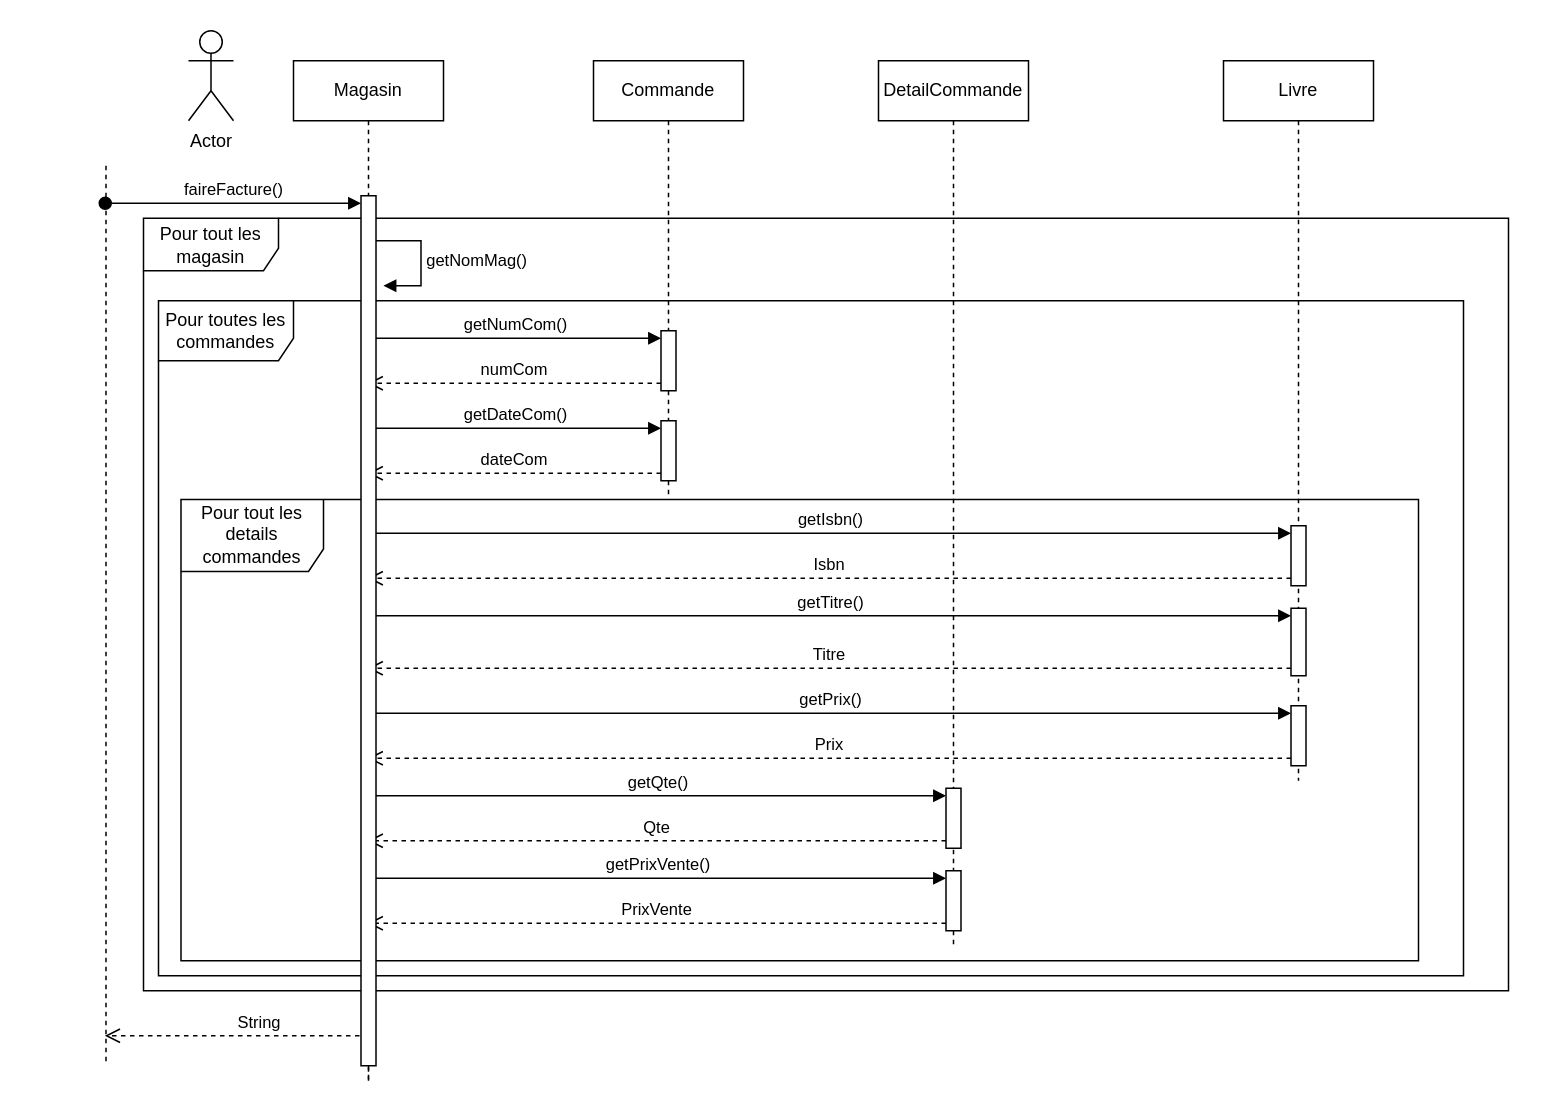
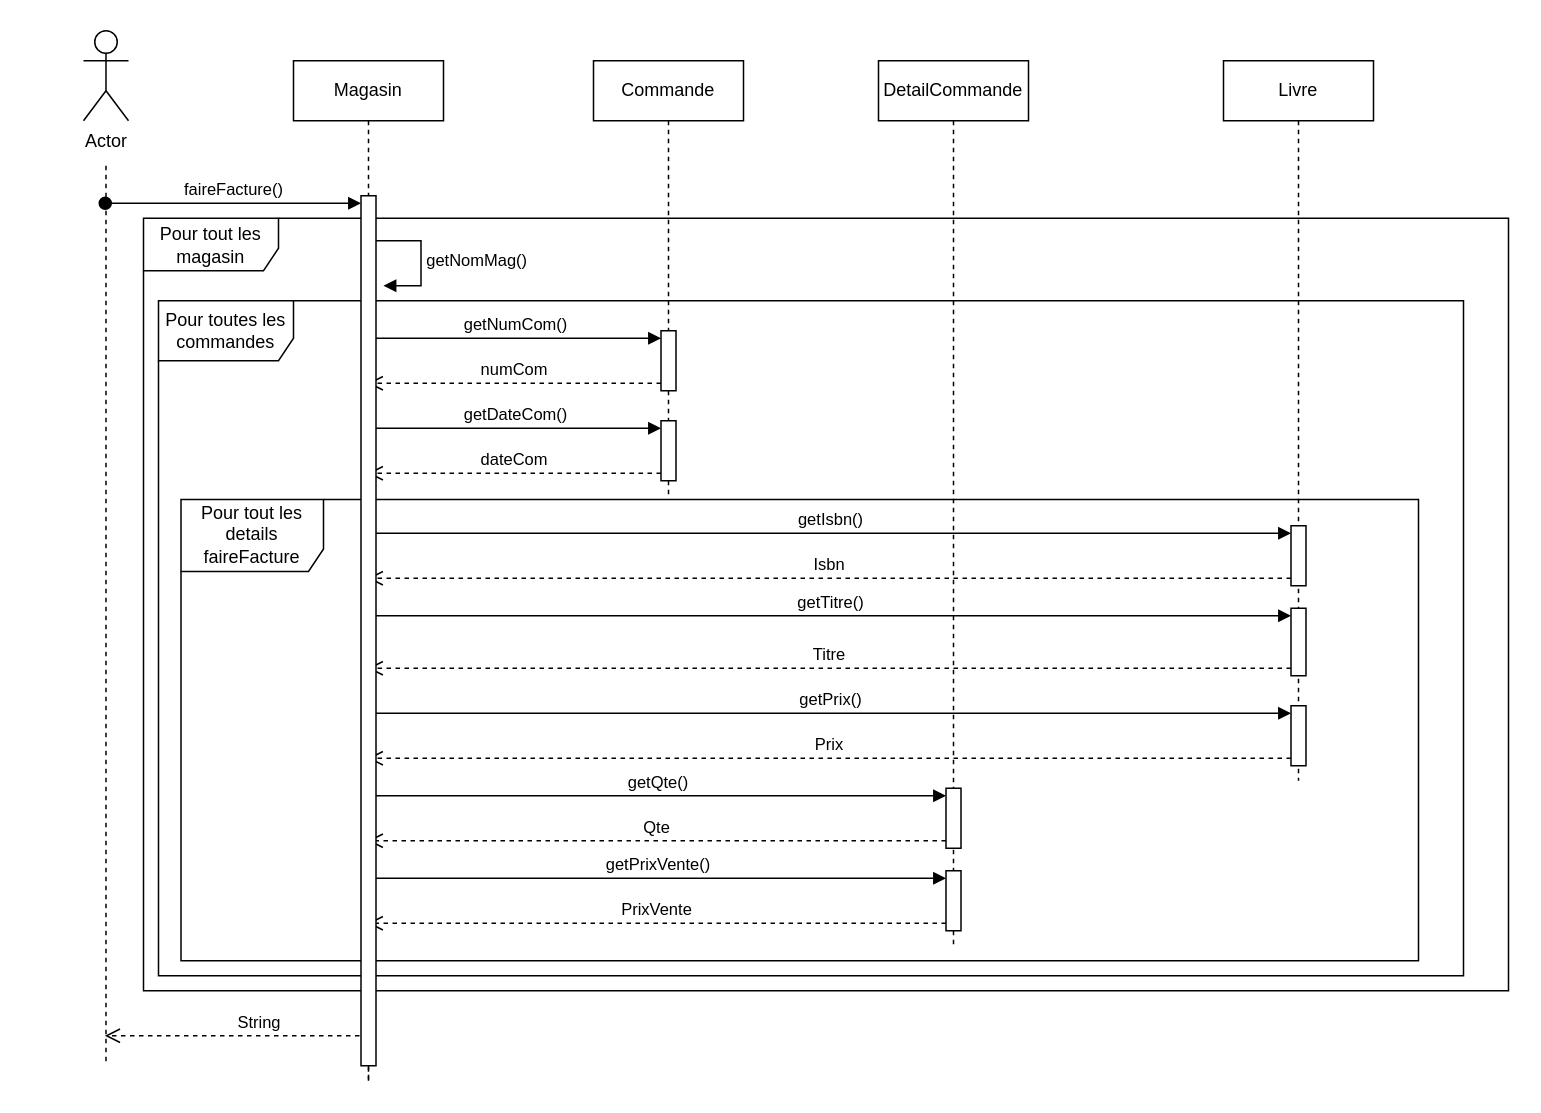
- <mxCell id="7" value="Actor" style="shape=umlActor;verticalLabelPosition=bottom;verticalAlign=top;html=1;" vertex="1" parent="1"><mxGeometry x="125" y="20" width="30" height="60" as="geometry" /></mxCell>
+ <mxCell id="7" value="Actor" style="shape=umlActor;verticalLabelPosition=bottom;verticalAlign=top;html=1;" vertex="1" parent="1"><mxGeometry x="55" y="20" width="30" height="60" as="geometry" /></mxCell>
- <mxCell id="17" value="Pour tout les details commandes" style="shape=umlFrame;whiteSpace=wrap;html=1;pointerEvents=0;width=95;height=48;" vertex="1" parent="1"><mxGeometry x="120" y="332.5" width="825" height="307.5" as="geometry" /></mxCell>
+ <mxCell id="17" value="Pour tout les details faireFacture" style="shape=umlFrame;whiteSpace=wrap;html=1;pointerEvents=0;width=95;height=48;" vertex="1" parent="1"><mxGeometry x="120" y="332.5" width="825" height="307.5" as="geometry" /></mxCell>
